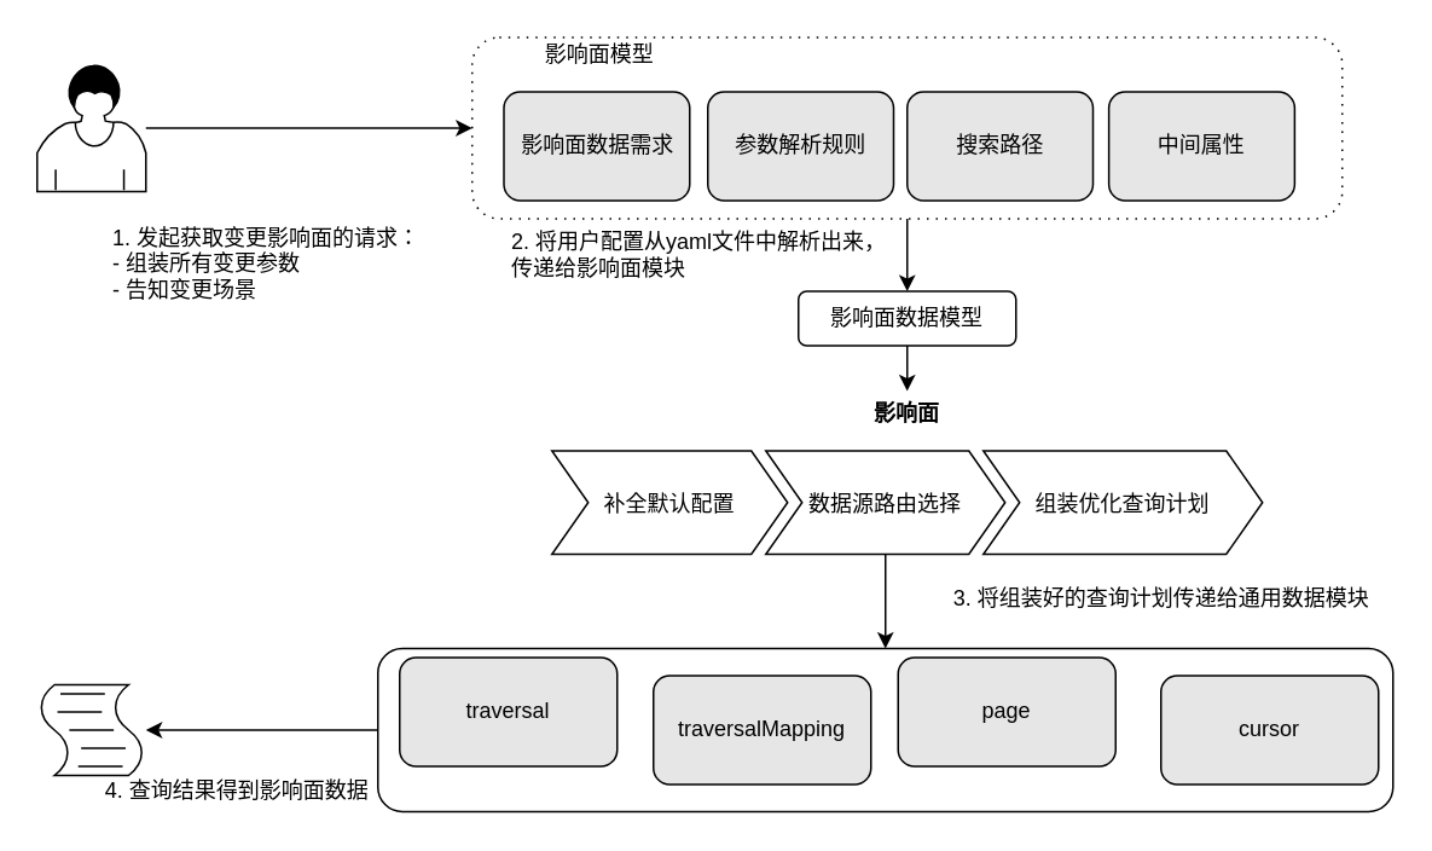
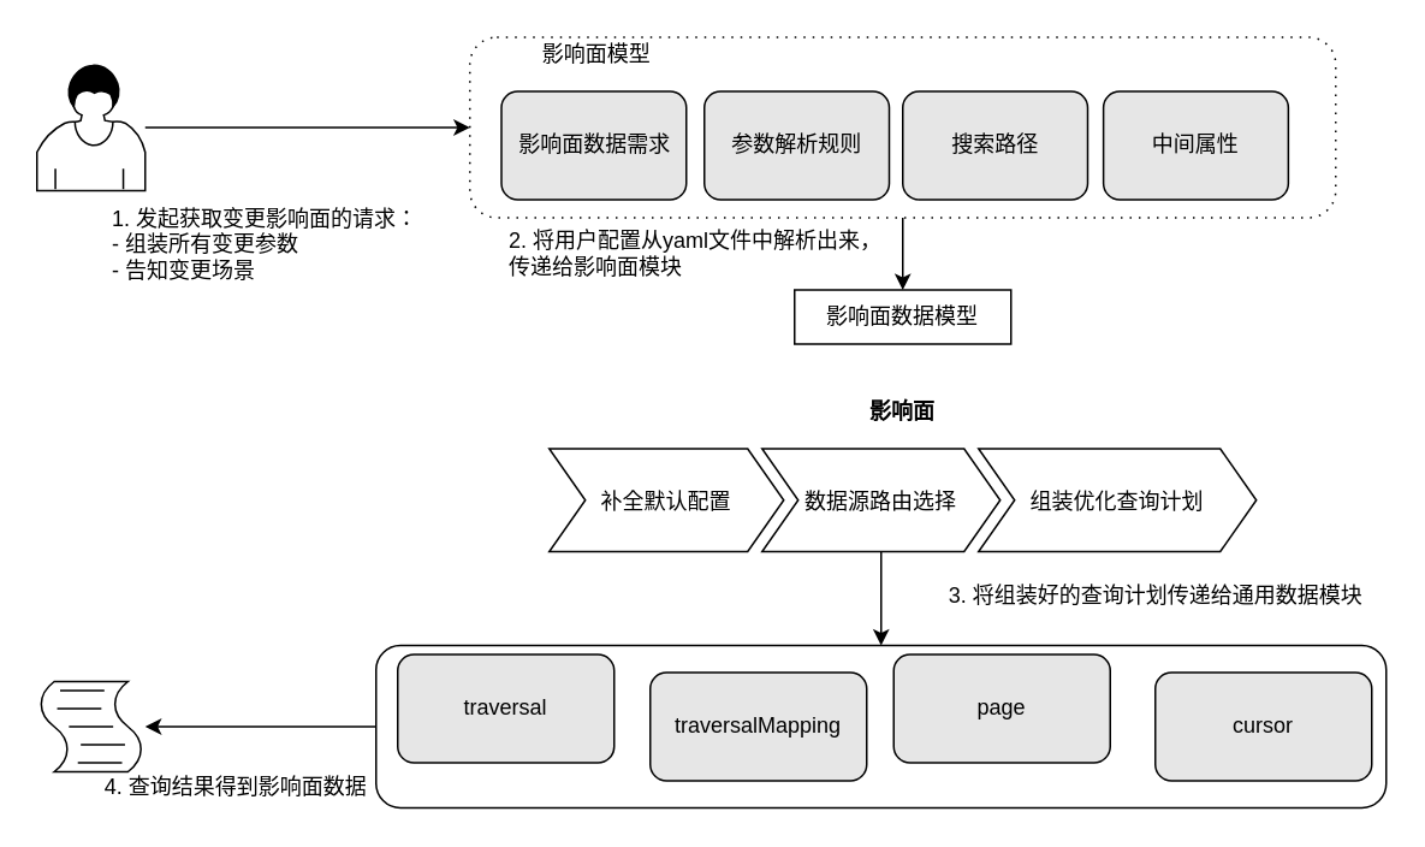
- <mxCell id="14" value="1. 发起获取变更影响面的请求：&lt;br&gt;- 组装所有变更参数&lt;br&gt;- 告知变更场景" style="text;html=1;align=left;verticalAlign=middle;resizable=0;points=[];autosize=1;" parent="1" vertex="1"><mxGeometry x="60" y="120" width="180" height="50" as="geometry" /></mxCell>
+ <mxCell id="14" value="1. 发起获取变更影响面的请求：&lt;br&gt;- 组装所有变更参数&lt;br&gt;- 告知变更场景" style="text;html=1;align=left;verticalAlign=middle;resizable=0;points=[];autosize=1;" parent="1" vertex="1"><mxGeometry x="60" y="110" width="180" height="50" as="geometry" /></mxCell>
- <mxCell id="24" value="影响面数据模型" style="rounded=1;whiteSpace=wrap;html=1;fillColor=none;" vertex="1" parent="1"><mxGeometry x="440" y="160" width="120" height="30" as="geometry" /></mxCell>
+ <mxCell id="24" value="影响面数据模型" style="whiteSpace=wrap;html=1;fillColor=none;rounded=0;" vertex="1" parent="1"><mxGeometry x="440" y="160" width="120" height="30" as="geometry" /></mxCell>
- <mxCell id="23" style="edgeStyle=orthogonalEdgeStyle;rounded=0;orthogonalLoop=1;jettySize=auto;html=1;exitX=0.5;exitY=1;exitDx=0;exitDy=0;" edge="1" parent="1" source="24" target="15"><mxGeometry relative="1" as="geometry" /></mxCell>
